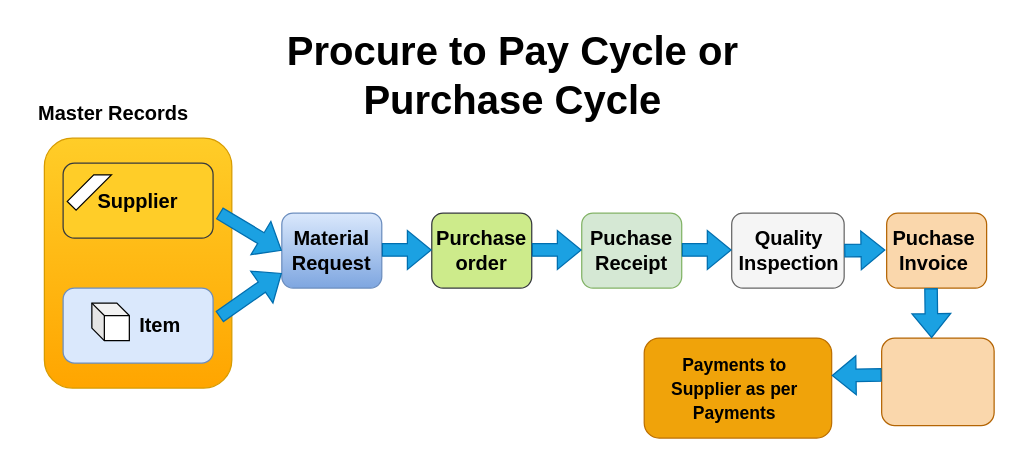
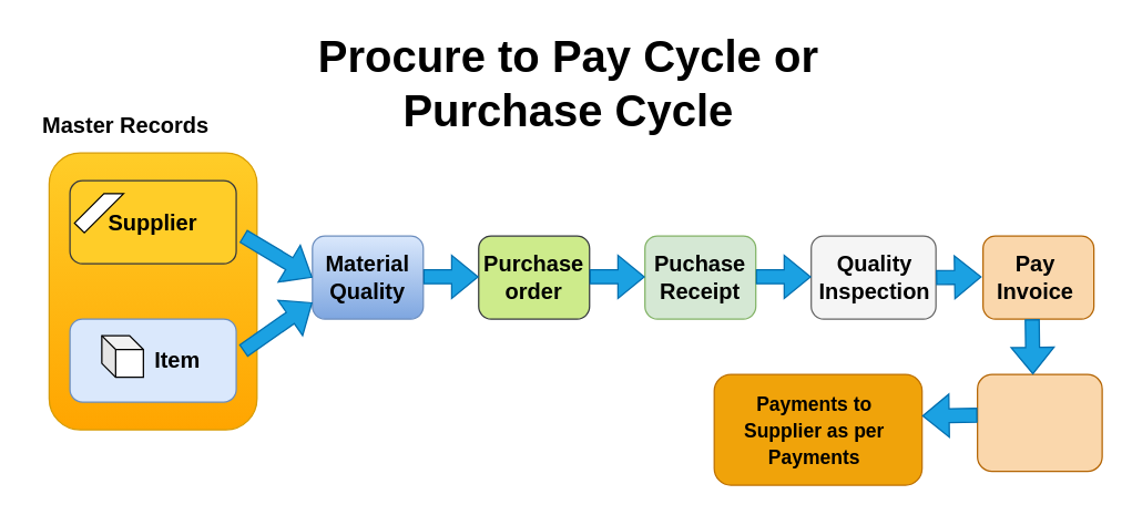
- <mxCell id="21" value="&lt;b&gt;Material Request&lt;/b&gt;" style="text;html=1;strokeColor=none;fillColor=none;align=center;verticalAlign=middle;whiteSpace=wrap;rounded=0;fontSize=16;" parent="1" vertex="1"><mxGeometry x="235" y="185" width="60" height="30" as="geometry" /></mxCell>
+ <mxCell id="21" value="&lt;b&gt;Material Quality&lt;/b&gt;" style="text;html=1;strokeColor=none;fillColor=none;align=center;verticalAlign=middle;whiteSpace=wrap;rounded=0;fontSize=16;" parent="1" vertex="1"><mxGeometry x="235" y="185" width="60" height="30" as="geometry" /></mxCell>
- <mxCell id="25" value="&lt;b&gt;Puchase Invoice&lt;/b&gt;" style="text;html=1;strokeColor=none;fillColor=none;align=center;verticalAlign=middle;whiteSpace=wrap;rounded=0;fontSize=16;" parent="1" vertex="1"><mxGeometry x="717" y="185" width="60" height="30" as="geometry" /></mxCell>
+ <mxCell id="25" value="&lt;b&gt;Pay Invoice&lt;/b&gt;" style="text;html=1;strokeColor=none;fillColor=none;align=center;verticalAlign=middle;whiteSpace=wrap;rounded=0;fontSize=16;" parent="1" vertex="1"><mxGeometry x="717" y="185" width="60" height="30" as="geometry" /></mxCell>
